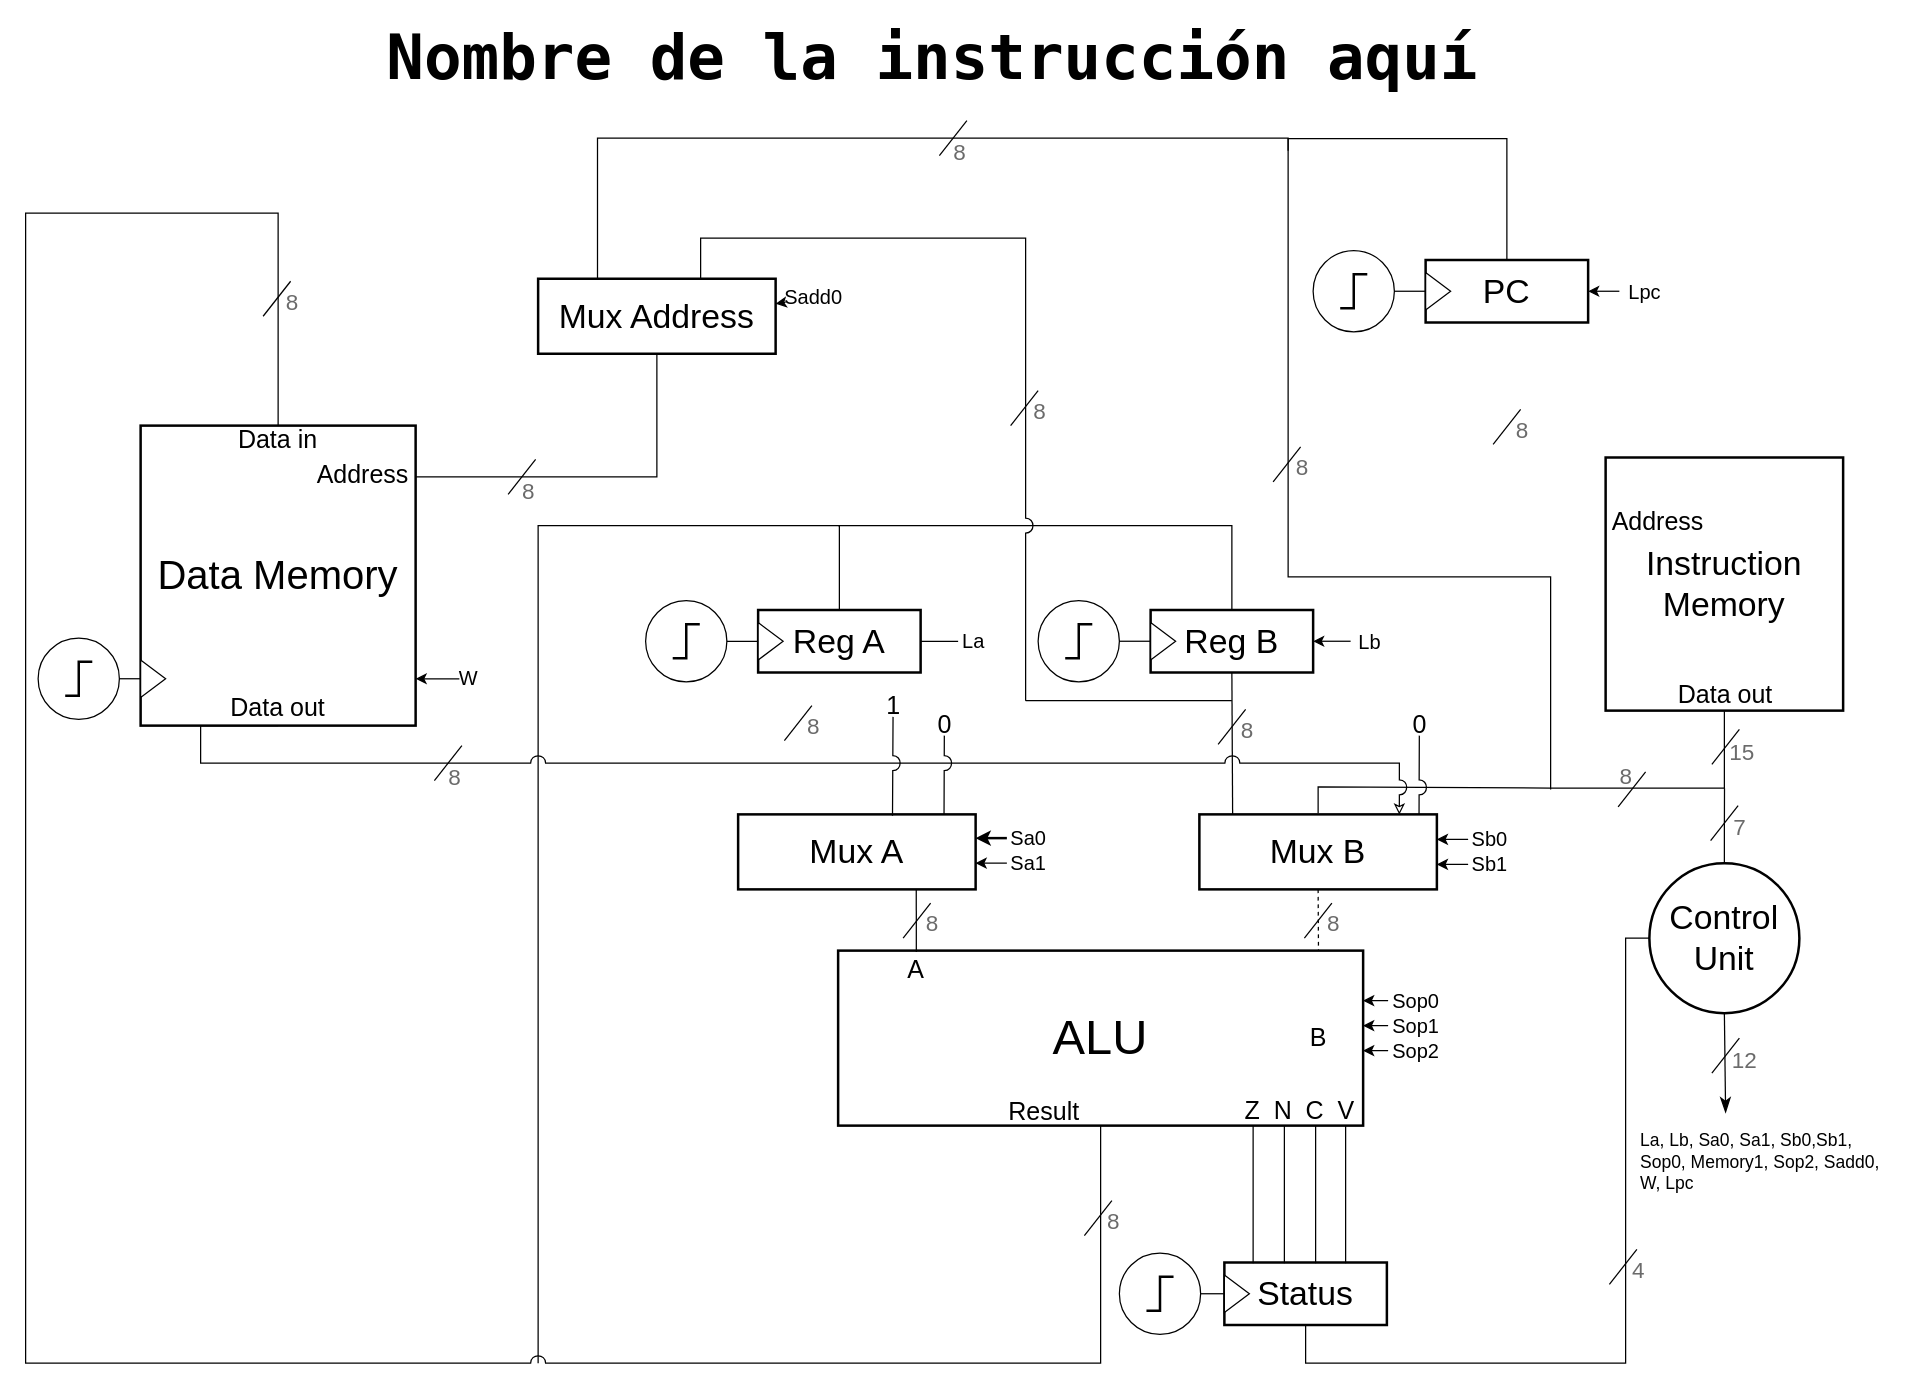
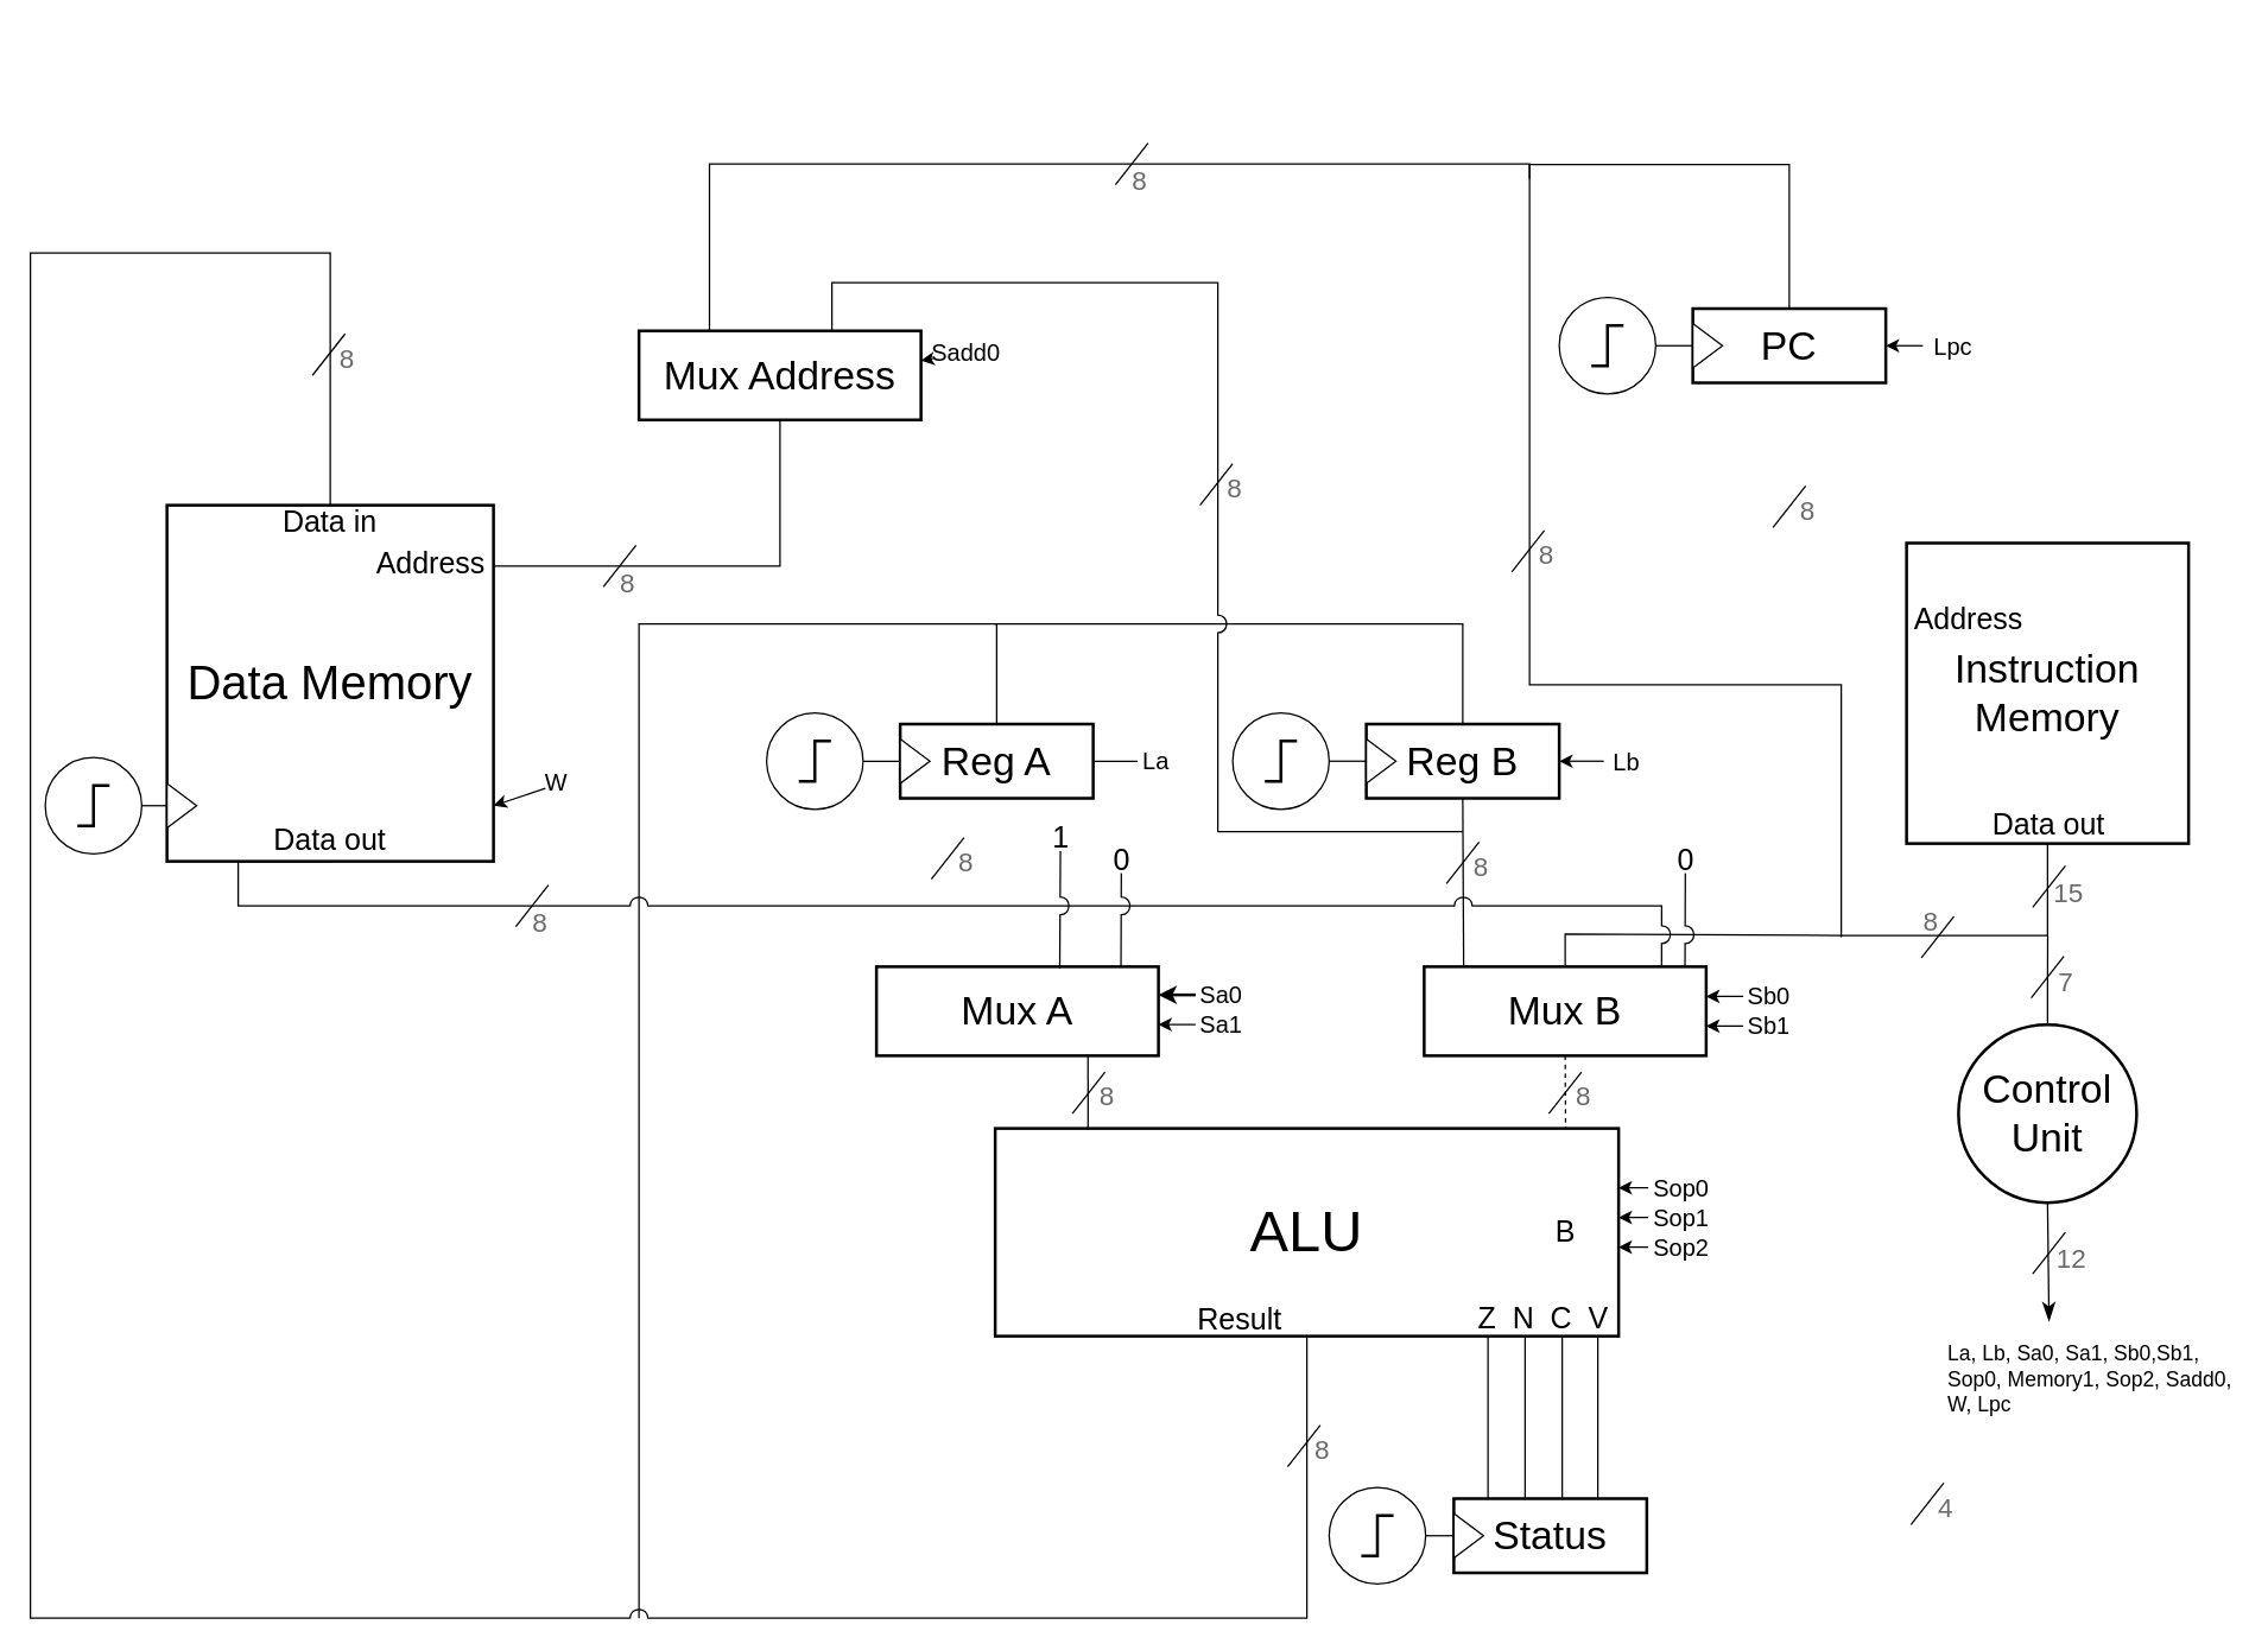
- <mxCell id="134" value="&lt;pre&gt;&lt;font style=&quot;font-size: 50px&quot;&gt;&lt;b&gt;Nombre de la instrucción aquí&lt;/b&gt;&lt;/font&gt;&lt;/pre&gt;" style="text;html=1;align=center;verticalAlign=middle;resizable=0;points=[];autosize=1;" parent="1" vertex="1"><mxGeometry x="300" y="20" width="890" height="50" as="geometry" /></mxCell>
- <mxCell id="117" value="&lt;font size=&quot;1&quot;&gt;&lt;span style=&quot;font-size: 16px&quot;&gt;W&lt;/span&gt;&lt;/font&gt;" style="text;html=1;align=center;verticalAlign=middle;resizable=0;points=[];autosize=1;spacing=0;spacingLeft=-7;spacingTop=-1;" parent="1" vertex="1"><mxGeometry x="367" y="532.5" width="20" height="20" as="geometry" /></mxCell>
+ <mxCell id="117" value="&lt;font size=&quot;1&quot;&gt;&lt;span style=&quot;font-size: 16px&quot;&gt;W&lt;/span&gt;&lt;/font&gt;" style="text;html=1;align=center;verticalAlign=middle;resizable=0;points=[];autosize=1;spacing=0;spacingLeft=-7;spacingTop=-1;" parent="1" vertex="1"><mxGeometry x="367" y="517.5" width="20" height="20" as="geometry" /></mxCell>
- <mxCell id="14" style="edgeStyle=orthogonalEdgeStyle;rounded=0;orthogonalLoop=1;jettySize=auto;html=1;entryX=0.842;entryY=0.003;entryDx=0;entryDy=0;entryPerimeter=0;jumpStyle=arc;jumpSize=12;endArrow=classic;endFill=0;exitX=0.5;exitY=1;exitDx=0;exitDy=0;strokeWidth=1;" parent="1" source="15" target="13" edge="1"><mxGeometry relative="1" as="geometry"><mxPoint x="65" y="681" as="sourcePoint" /><Array as="points"><mxPoint x="160" y="610" /><mxPoint x="1119" y="610" /></Array></mxGeometry></mxCell>
+ <mxCell id="14" style="edgeStyle=orthogonalEdgeStyle;rounded=0;orthogonalLoop=1;jettySize=auto;html=1;entryX=0.842;entryY=0.003;entryDx=0;entryDy=0;entryPerimeter=0;jumpStyle=arc;jumpSize=12;endArrow=none;endFill=0;exitX=0.5;exitY=1;exitDx=0;exitDy=0;strokeWidth=1;" parent="1" source="15" target="13" edge="1"><mxGeometry relative="1" as="geometry"><mxPoint x="65" y="681" as="sourcePoint" /><Array as="points"><mxPoint x="160" y="610" /><mxPoint x="1119" y="610" /></Array></mxGeometry></mxCell>
- <mxCell id="45" value="&lt;font style=&quot;font-size: 20px&quot;&gt;A&lt;/font&gt;" style="text;html=1;align=center;verticalAlign=middle;resizable=0;points=[];autosize=1;fontSize=11;" parent="44" vertex="1"><mxGeometry x="47" y="4" width="30" height="20" as="geometry" /></mxCell>
- <mxCell id="64" style="edgeStyle=orthogonalEdgeStyle;rounded=0;jumpStyle=arc;jumpSize=12;orthogonalLoop=1;jettySize=auto;html=1;exitX=0.5;exitY=1;exitDx=0;exitDy=0;entryX=0;entryY=0.5;entryDx=0;entryDy=0;endArrow=none;endFill=0;endSize=6;strokeWidth=1;fontSize=10;" parent="1" source="65" target="76" edge="1"><mxGeometry relative="1" as="geometry"><Array as="points"><mxPoint x="1044" y="1090" /><mxPoint x="1300" y="1090" /><mxPoint x="1300" y="750" /></Array></mxGeometry></mxCell>
